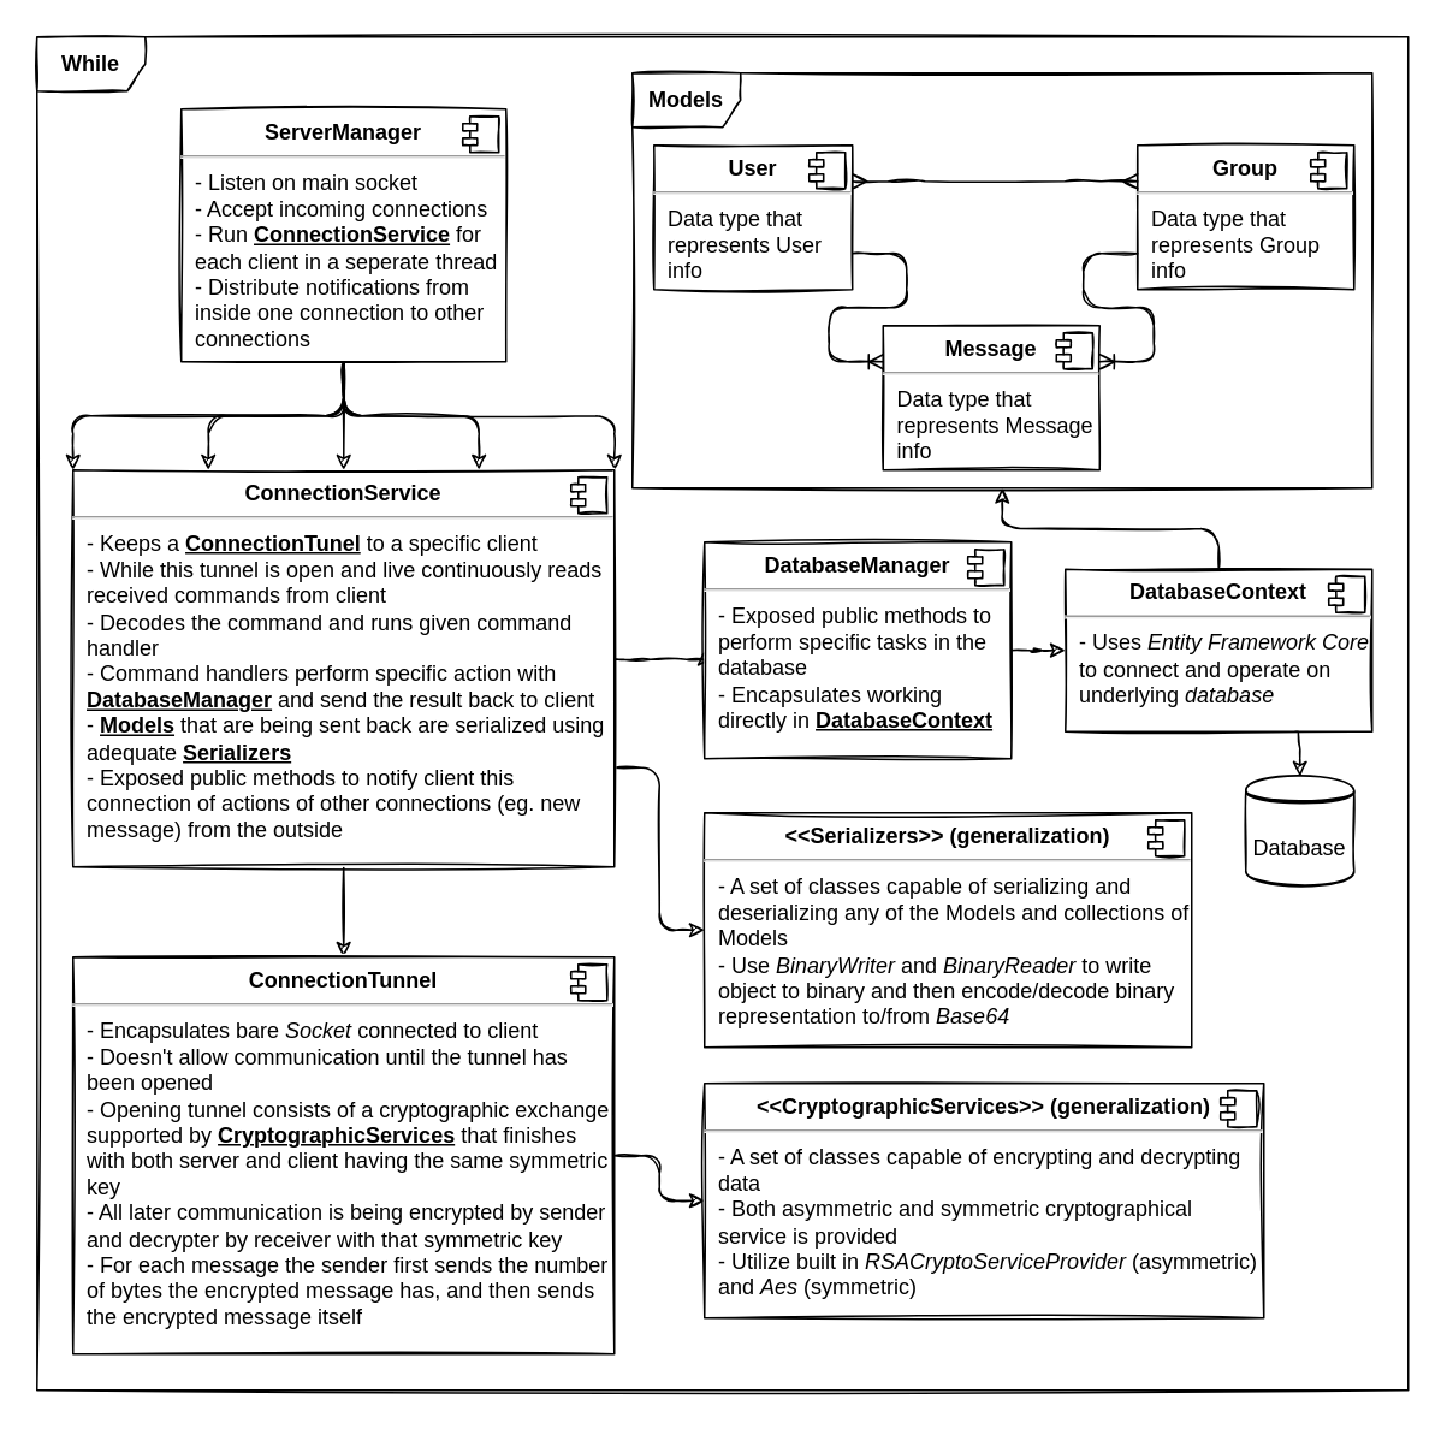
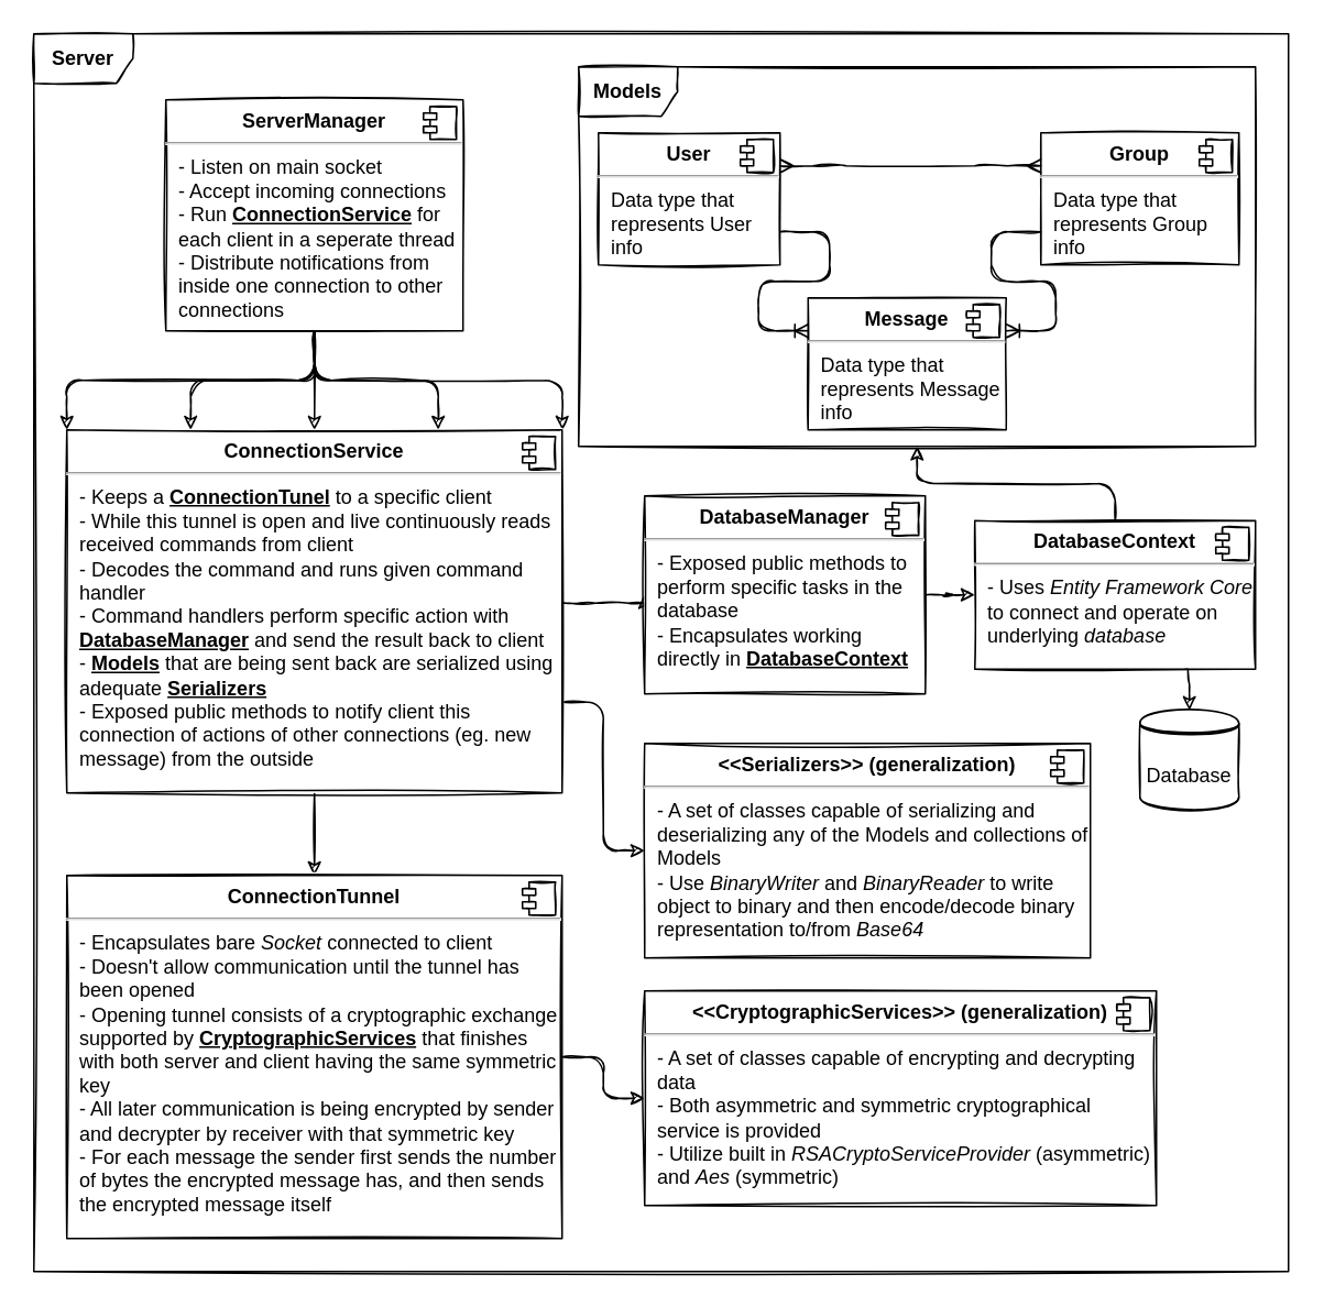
- <mxCell id="39" value="&lt;b&gt;While&lt;/b&gt;" style="shape=umlFrame;whiteSpace=wrap;html=1;shadow=0;glass=0;labelBackgroundColor=none;sketch=1;" parent="1" vertex="1"><mxGeometry width="760" height="750" as="geometry" x="20" y="20" /></mxCell>
+ <mxCell id="39" value="&lt;b&gt;Server&lt;/b&gt;" style="shape=umlFrame;whiteSpace=wrap;html=1;shadow=0;glass=0;labelBackgroundColor=none;sketch=1;" parent="1" vertex="1"><mxGeometry width="760" height="750" as="geometry" x="20" y="20" /></mxCell>
